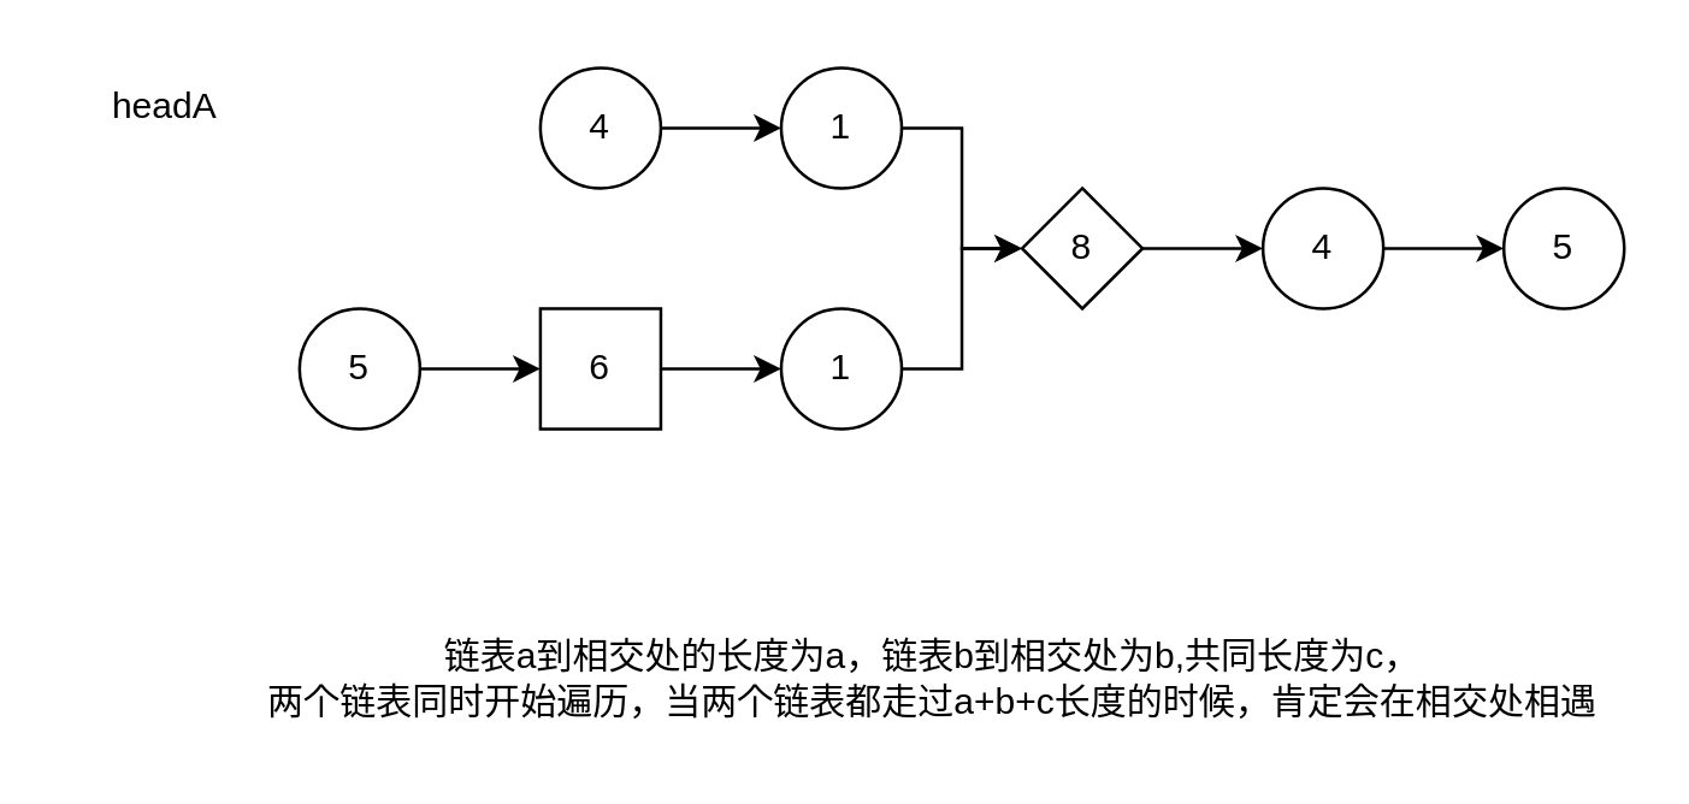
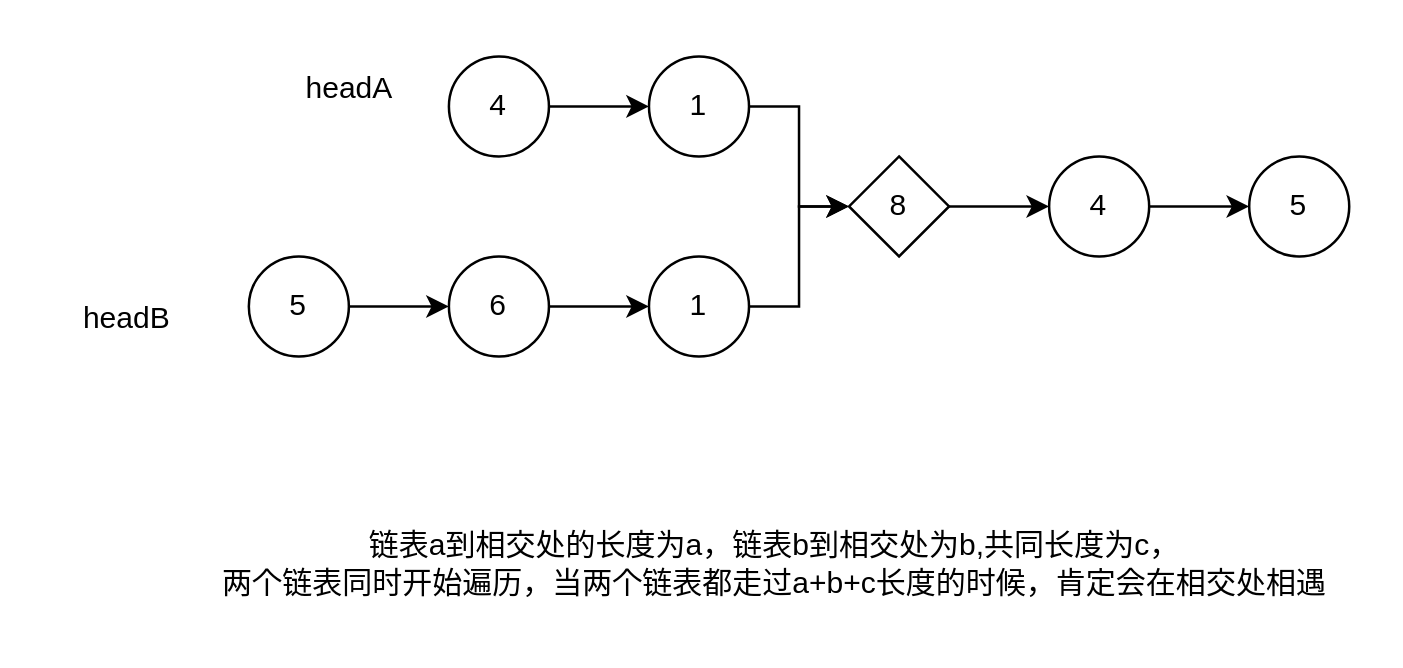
- <mxCell id="17" value="headA" style="text;html=1;align=center;verticalAlign=middle;resizable=0;points=[];autosize=1;strokeColor=none;fillColor=none;" vertex="1" parent="1"><mxGeometry x="24" y="20" width="60" height="30" as="geometry" /></mxCell>
+ <mxCell id="17" value="headA" style="text;html=1;align=center;verticalAlign=middle;resizable=0;points=[];autosize=1;strokeColor=none;fillColor=none;" vertex="1" parent="1"><mxGeometry x="109" y="20" width="60" height="30" as="geometry" /></mxCell>
- <mxCell id="9" value="6" style="whiteSpace=wrap;html=1;aspect=fixed;rounded=0;" vertex="1" parent="1"><mxGeometry x="179" y="102" width="40" height="40" as="geometry" /></mxCell>
+ <mxCell id="9" value="6" style="ellipse;whiteSpace=wrap;html=1;aspect=fixed;" vertex="1" parent="1"><mxGeometry x="179" y="102" width="40" height="40" as="geometry" /></mxCell>
+ <mxCell id="18" value="headB" style="text;html=1;align=center;verticalAlign=middle;resizable=0;points=[];autosize=1;strokeColor=none;fillColor=none;" vertex="1" parent="1"><mxGeometry x="20" y="112" width="60" height="30" as="geometry" /></mxCell>
